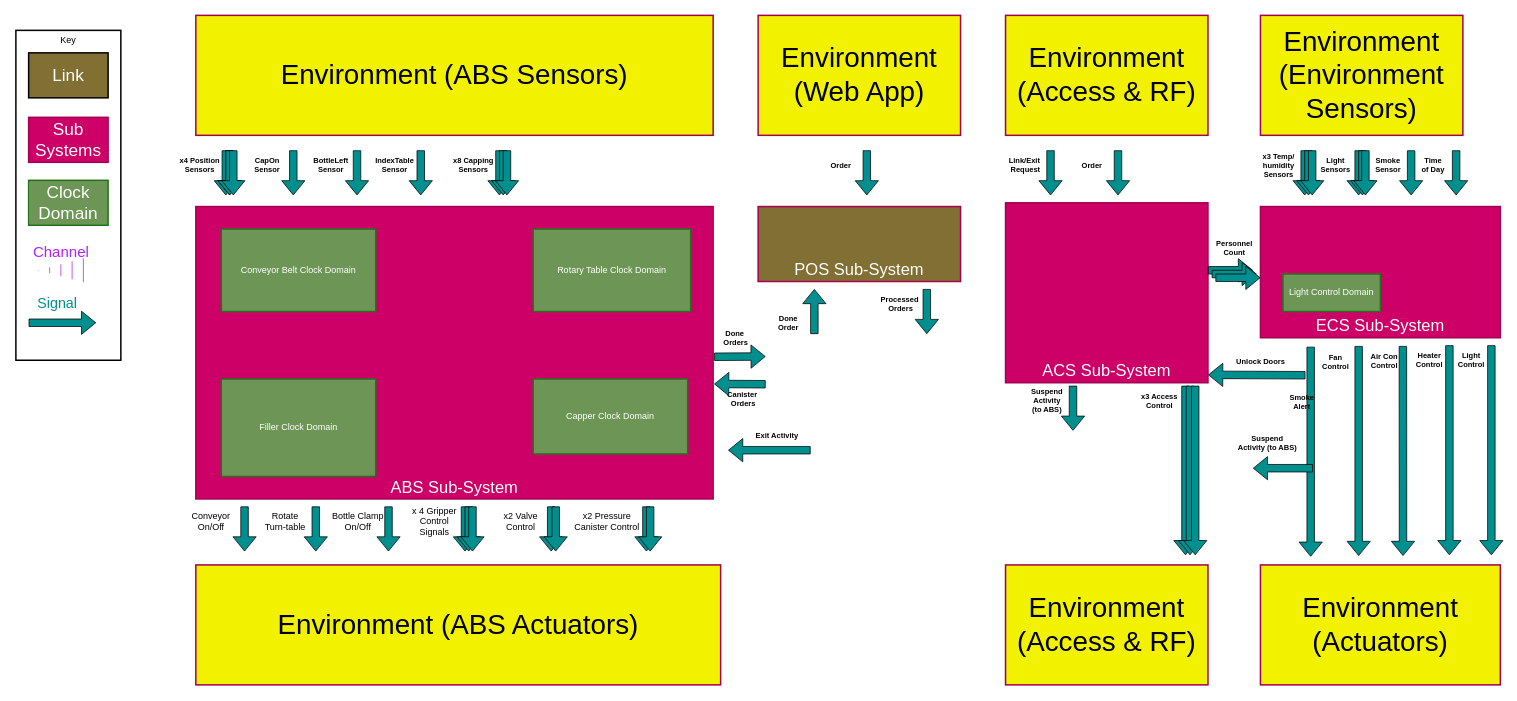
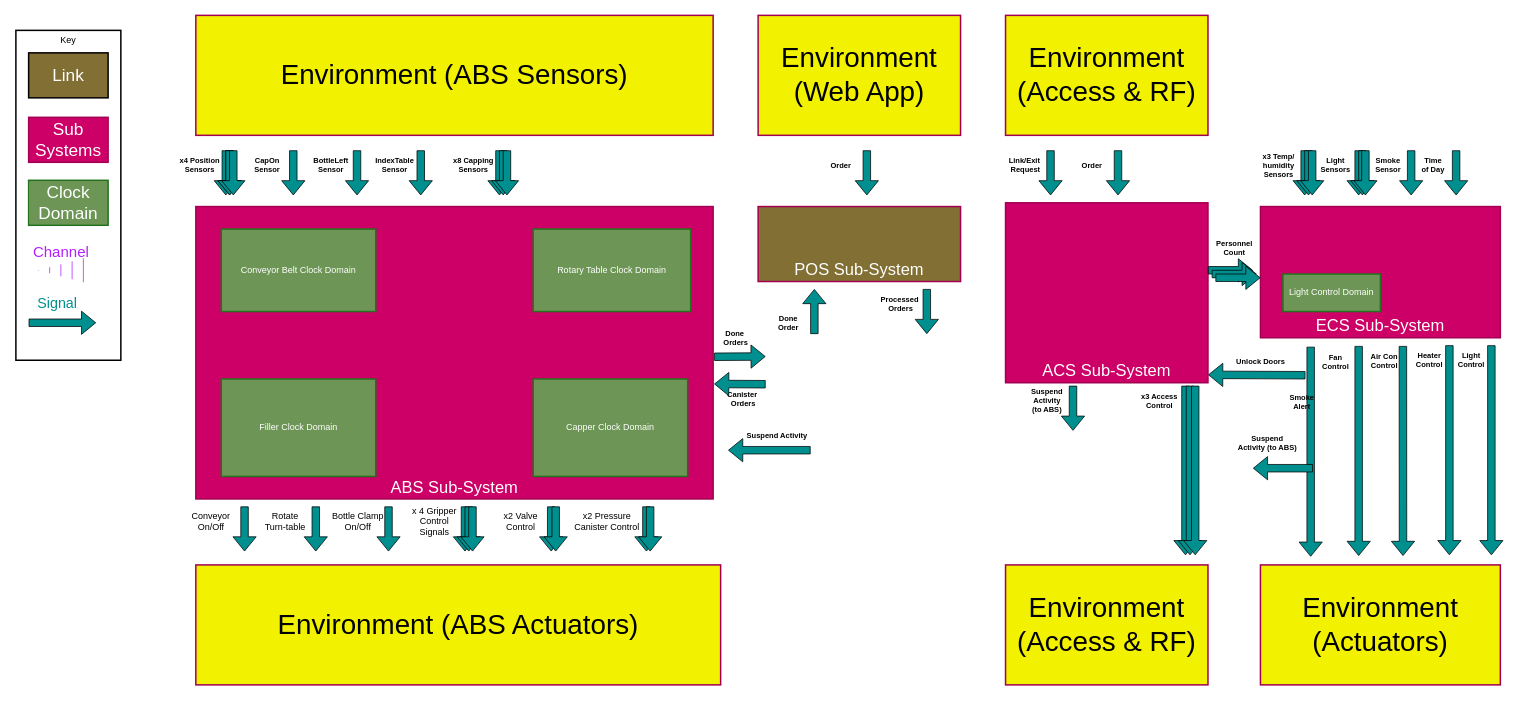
- <mxCell id="63" value="Environment (Environment Sensors)" style="rounded=0;whiteSpace=wrap;html=1;fillColor=#F2F200;strokeWidth=2;strokeColor=#A30052;fillStyle=solid;labelBackgroundColor=none;fontColor=#000000;verticalAlign=middle;fontSize=37;" parent="1" vertex="1"><mxGeometry x="1680" y="20" width="270" height="160" as="geometry" /></mxCell>
- <mxCell id="12" value="Capper Clock Domain" style="rounded=0;whiteSpace=wrap;html=1;fillColor=#6D9656;strokeWidth=2;strokeColor=#22721d;fillStyle=solid;labelBackgroundColor=#6D9656;fontColor=#FFFFFF;" parent="1" vertex="1"><mxGeometry x="710" y="505" width="206" height="100" as="geometry" /></mxCell>
+ <mxCell id="12" value="Capper Clock Domain" style="rounded=0;whiteSpace=wrap;html=1;fillColor=#6D9656;strokeWidth=2;strokeColor=#22721d;fillStyle=solid;labelBackgroundColor=#6D9656;fontColor=#FFFFFF;" parent="1" vertex="1"><mxGeometry x="710" y="505" width="206" height="130" as="geometry" /></mxCell>
- <mxCell id="85" value="Exit Activity" style="text;html=1;align=center;verticalAlign=middle;resizable=0;points=[];autosize=1;strokeColor=none;fillColor=none;fontSize=10;fontStyle=1" parent="1" vertex="1"><mxGeometry x="985" y="565" width="100" height="30" as="geometry" /></mxCell>
+ <mxCell id="85" value="Suspend Activity" style="text;html=1;align=center;verticalAlign=middle;resizable=0;points=[];autosize=1;strokeColor=none;fillColor=none;fontSize=10;fontStyle=1" parent="1" vertex="1"><mxGeometry x="985" y="565" width="100" height="30" as="geometry" /></mxCell>
